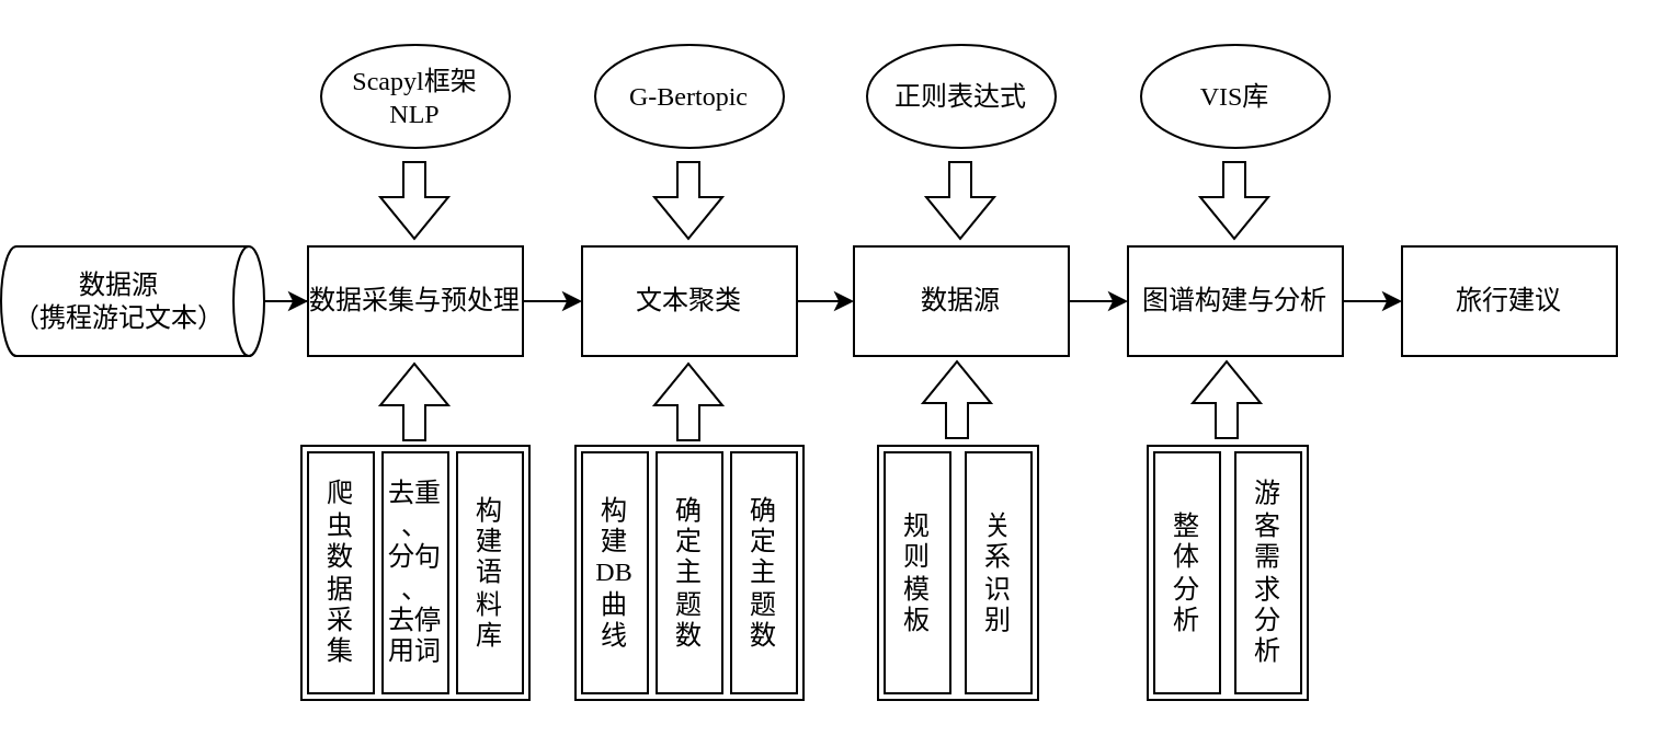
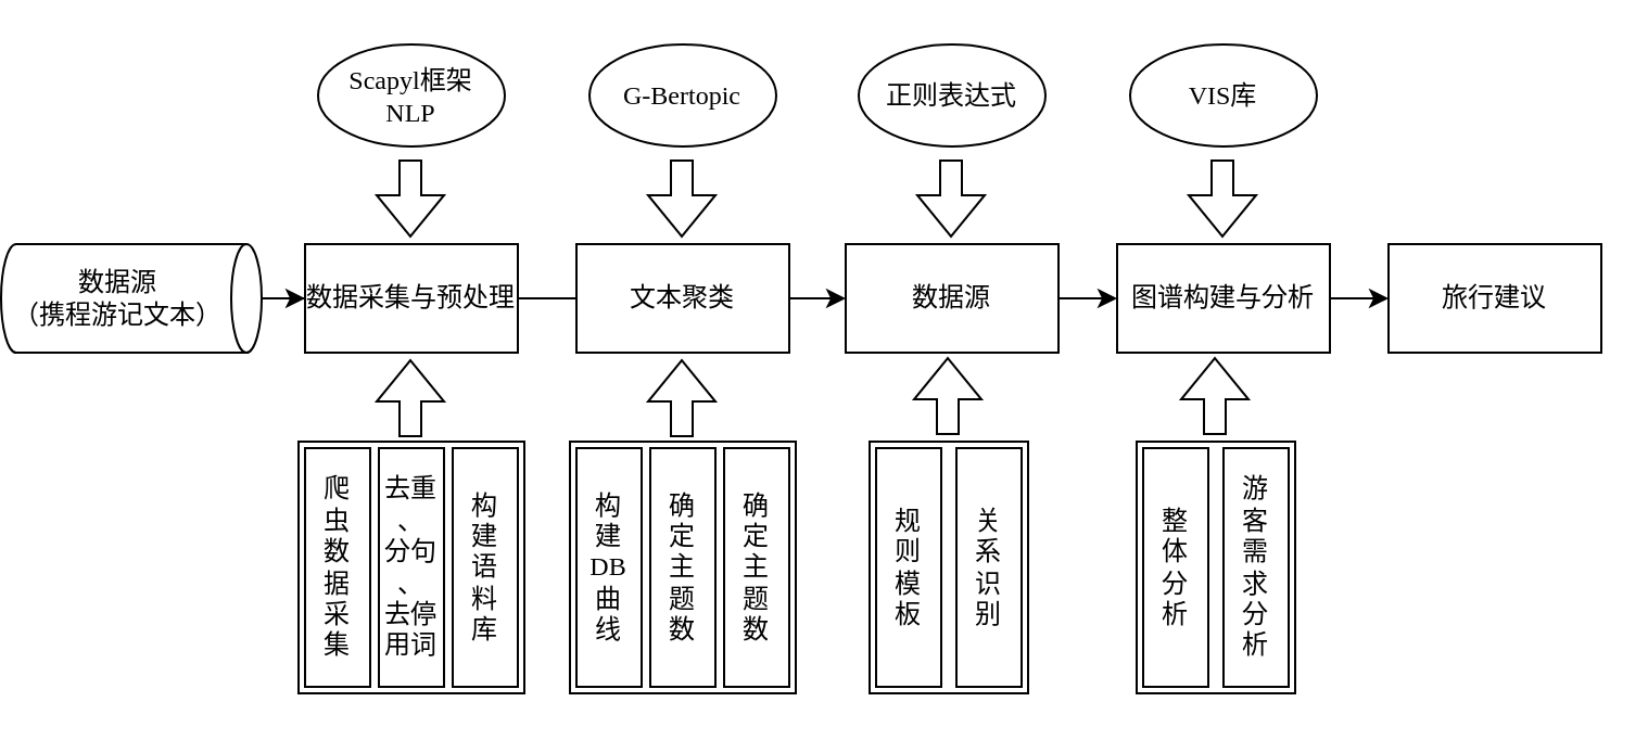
- <mxCell id="8" style="edgeStyle=orthogonalEdgeStyle;rounded=0;orthogonalLoop=1;jettySize=auto;html=1;exitX=1;exitY=0.5;exitDx=0;exitDy=0;entryX=0;entryY=0.5;entryDx=0;entryDy=0;fontFamily=宋体;" edge="1" parent="1" source="9" target="11"><mxGeometry relative="1" as="geometry" /></mxCell>
+ <mxCell id="8" style="edgeStyle=orthogonalEdgeStyle;rounded=0;orthogonalLoop=1;jettySize=auto;html=1;exitX=1;exitY=0.5;exitDx=0;exitDy=0;entryX=0;entryY=0.5;entryDx=0;entryDy=0;fontFamily=宋体;endArrow=none;" edge="1" parent="1" source="9" target="11"><mxGeometry relative="1" as="geometry" /></mxCell>
